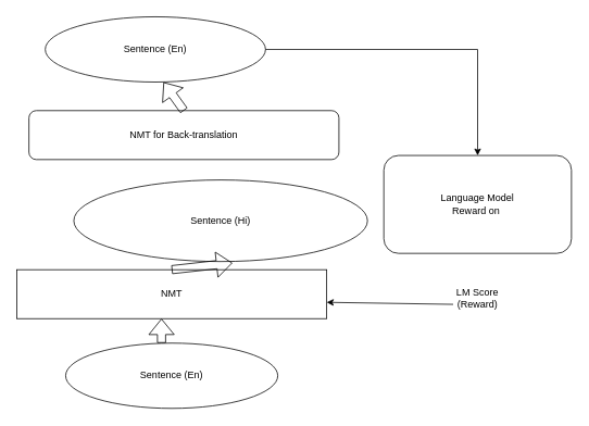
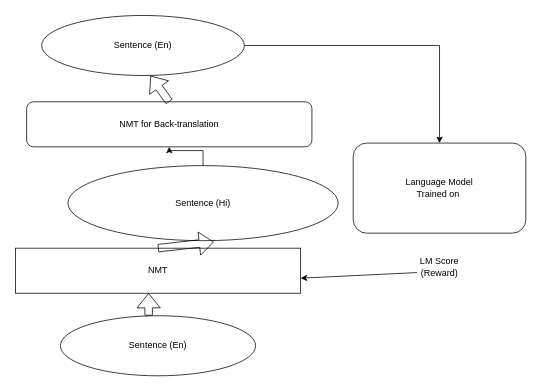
+ <mxCell id="5" value="" style="edgeStyle=orthogonalEdgeStyle;rounded=0;orthogonalLoop=1;jettySize=auto;html=1;" edge="1" parent="1" source="6" target="9"><mxGeometry relative="1" as="geometry" /></mxCell>
- <mxCell id="8" value="Language Model&lt;br&gt;Reward on&amp;nbsp;" style="rounded=1;whiteSpace=wrap;html=1;" vertex="1" parent="1"><mxGeometry x="470" y="190" width="230" height="120" as="geometry" /></mxCell>
+ <mxCell id="8" value="Language Model&lt;br&gt;Trained on&amp;nbsp;" style="rounded=1;whiteSpace=wrap;html=1;" vertex="1" parent="1"><mxGeometry x="470" y="190" width="230" height="120" as="geometry" /></mxCell>
- <mxCell id="13" value="LM Score (Reward)" style="text;html=1;strokeColor=none;fillColor=none;align=center;verticalAlign=middle;whiteSpace=wrap;rounded=0;" vertex="1" parent="1"><mxGeometry x="555" y="350" width="60" height="30" as="geometry" /></mxCell>
+ <mxCell id="13" value="LM Score (Reward)" style="text;html=1;strokeColor=none;fillColor=none;align=center;verticalAlign=middle;whiteSpace=wrap;rounded=0;" vertex="1" parent="1"><mxGeometry x="555" y="340" width="60" height="30" as="geometry" /></mxCell>
